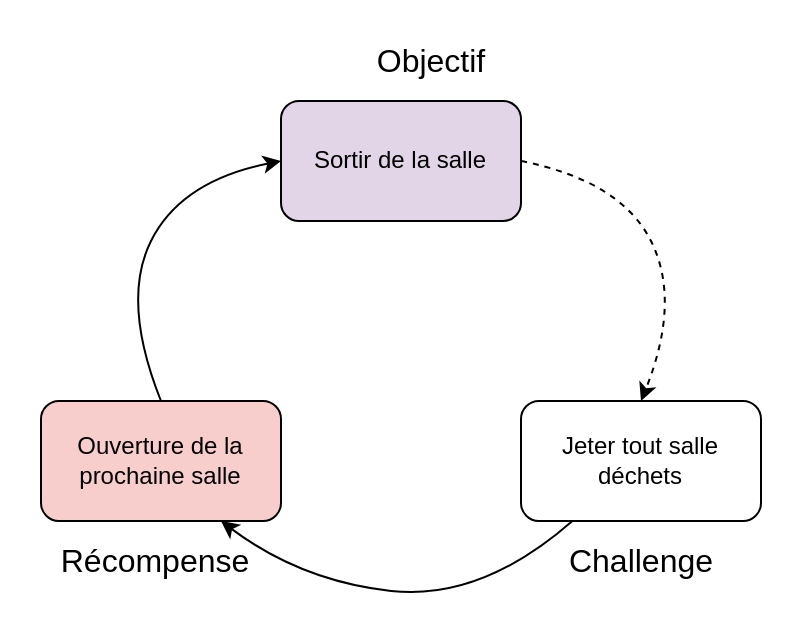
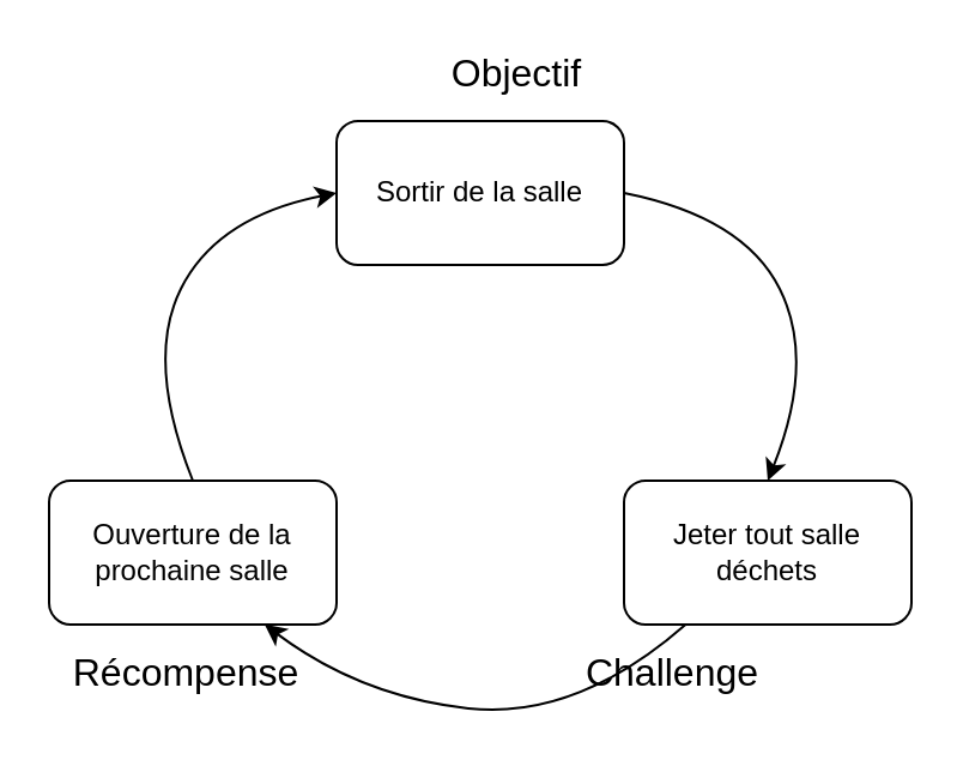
- <mxCell id="2" value="Sortir de la salle" style="rounded=1;whiteSpace=wrap;html=1;fillColor=#e1d5e7;" vertex="1" parent="1"><mxGeometry x="140" y="50" width="120" height="60" as="geometry" /></mxCell>
+ <mxCell id="2" value="Sortir de la salle" style="rounded=1;whiteSpace=wrap;html=1;" vertex="1" parent="1"><mxGeometry x="140" y="50" width="120" height="60" as="geometry" /></mxCell>
- <mxCell id="5" value="" style="curved=1;endArrow=classic;html=1;exitX=1;exitY=0.5;exitDx=0;exitDy=0;entryX=0.5;entryY=0;entryDx=0;entryDy=0;dashed=1;" edge="1" parent="1" source="2" target="3"><mxGeometry width="50" height="50" relative="1" as="geometry"><mxPoint x="20" y="330" as="sourcePoint" /><mxPoint x="70" y="280" as="targetPoint" /><Array as="points"><mxPoint x="310" y="90" /><mxPoint x="340" y="150" /></Array></mxGeometry></mxCell>
+ <mxCell id="5" value="" style="curved=1;endArrow=classic;html=1;exitX=1;exitY=0.5;exitDx=0;exitDy=0;entryX=0.5;entryY=0;entryDx=0;entryDy=0;" edge="1" parent="1" source="2" target="3"><mxGeometry width="50" height="50" relative="1" as="geometry"><mxPoint x="20" y="330" as="sourcePoint" /><mxPoint x="70" y="280" as="targetPoint" /><Array as="points"><mxPoint x="310" y="90" /><mxPoint x="340" y="150" /></Array></mxGeometry></mxCell>
- <mxCell id="4" value="Ouverture de la prochaine salle" style="rounded=1;whiteSpace=wrap;html=1;fillColor=#f8cecc;" vertex="1" parent="1"><mxGeometry x="20" y="200" width="120" height="60" as="geometry" /></mxCell>
+ <mxCell id="4" value="Ouverture de la prochaine salle" style="rounded=1;whiteSpace=wrap;html=1;" vertex="1" parent="1"><mxGeometry x="20" y="200" width="120" height="60" as="geometry" /></mxCell>
- <mxCell id="9" value="&lt;font style=&quot;font-size: 16px&quot;&gt;Challenge&lt;/font&gt;" style="text;html=1;strokeColor=none;fillColor=none;align=center;verticalAlign=middle;whiteSpace=wrap;rounded=0;" vertex="1" parent="1"><mxGeometry x="277.5" y="270" width="85" height="20" as="geometry" /></mxCell>
+ <mxCell id="9" value="&lt;font style=&quot;font-size: 16px&quot;&gt;Challenge&lt;/font&gt;" style="text;html=1;strokeColor=none;fillColor=none;align=center;verticalAlign=middle;whiteSpace=wrap;rounded=0;" vertex="1" parent="1"><mxGeometry x="237.5" y="270" width="85" height="20" as="geometry" /></mxCell>
